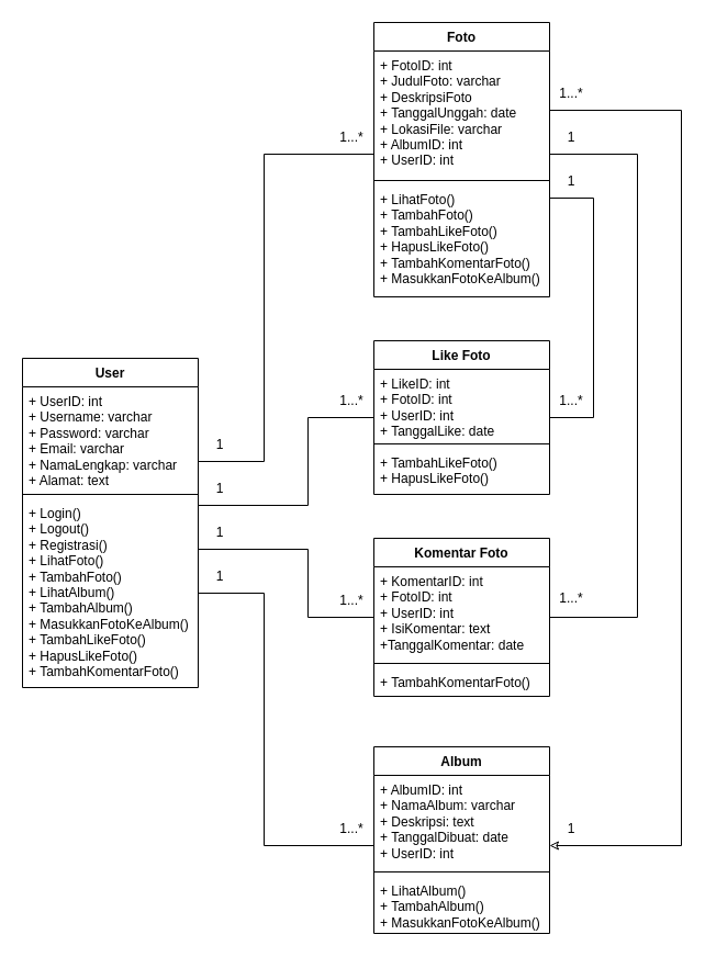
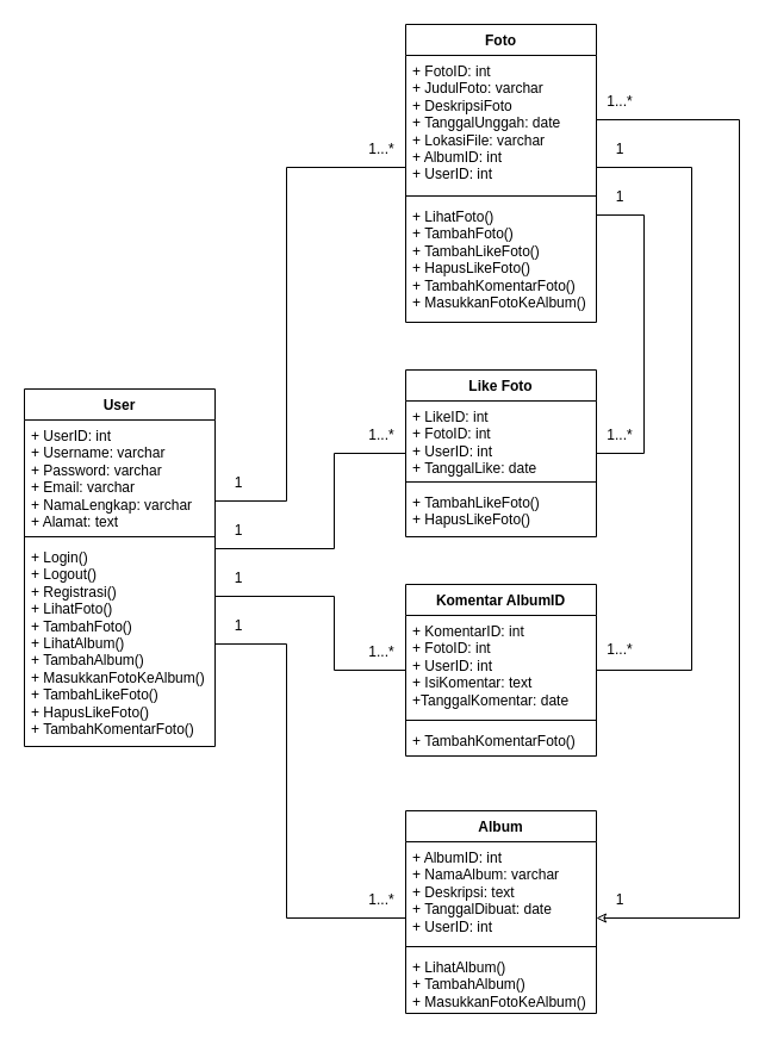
- <mxCell id="18" value="Komentar Foto" style="swimlane;fontStyle=1;align=center;verticalAlign=top;childLayout=stackLayout;horizontal=1;startSize=26;horizontalStack=0;resizeParent=1;resizeParentMax=0;resizeLast=0;collapsible=1;marginBottom=0;whiteSpace=wrap;html=1;" parent="1" vertex="1"><mxGeometry x="340" y="490" width="160" height="144" as="geometry" /></mxCell>
+ <mxCell id="18" value="Komentar AlbumID" style="swimlane;fontStyle=1;align=center;verticalAlign=top;childLayout=stackLayout;horizontal=1;startSize=26;horizontalStack=0;resizeParent=1;resizeParentMax=0;resizeLast=0;collapsible=1;marginBottom=0;whiteSpace=wrap;html=1;" parent="1" vertex="1"><mxGeometry x="340" y="490" width="160" height="144" as="geometry" /></mxCell>
